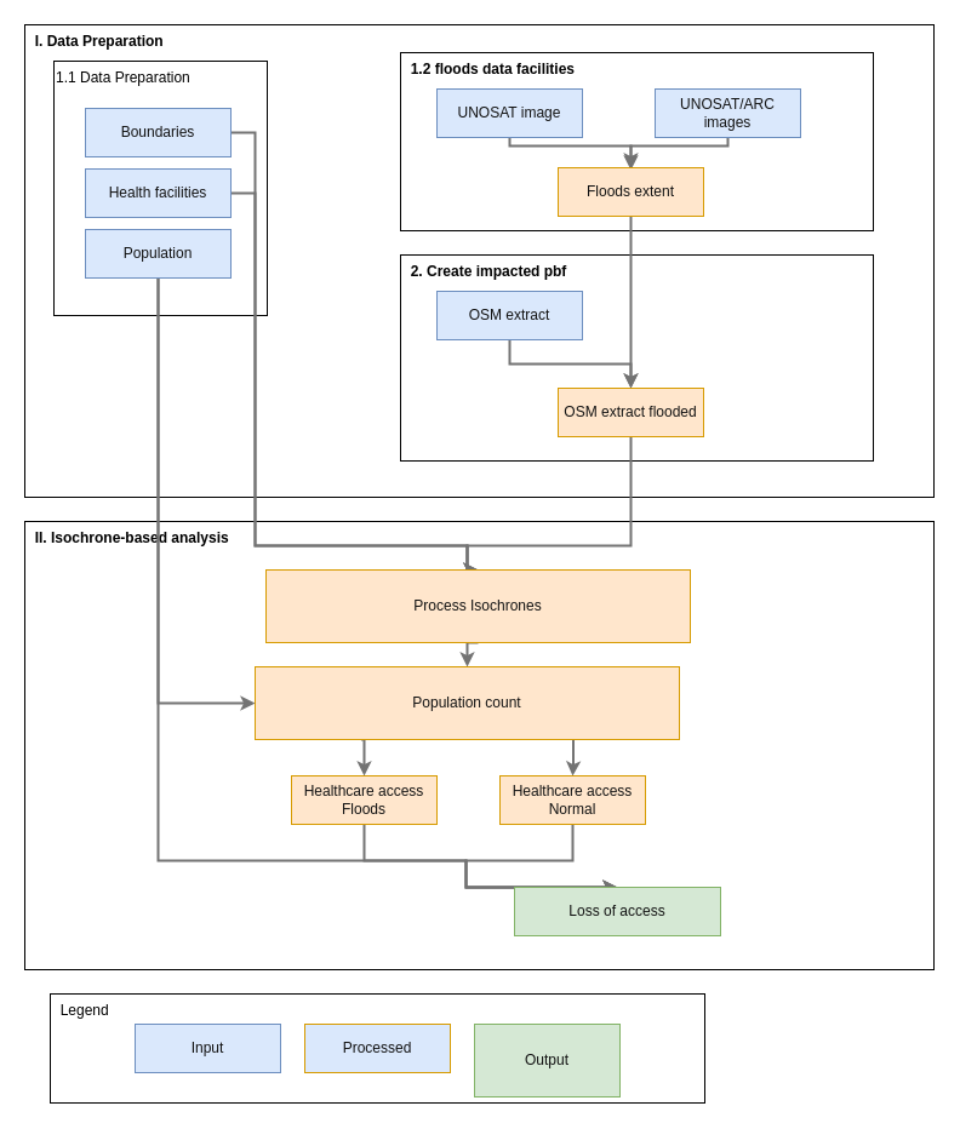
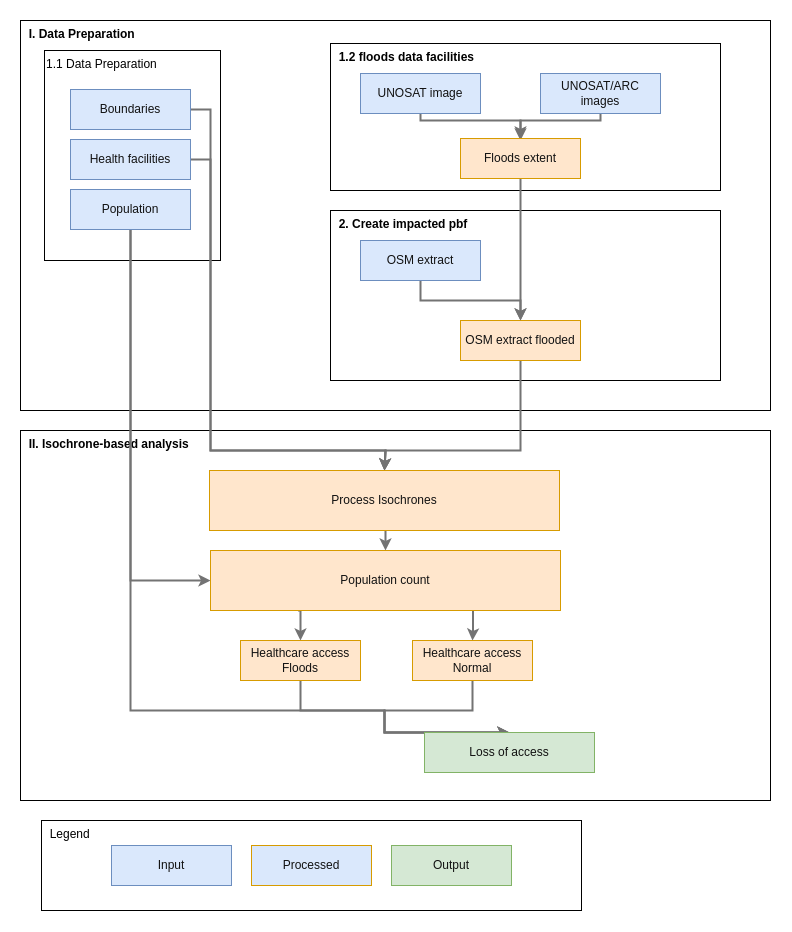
- <mxCell id="25" value="Process Isochrones" style="rounded=0;whiteSpace=wrap;html=1;align=center;verticalAlign=middle;fillColor=#ffe6cc;strokeColor=#d79b00;fontColor=#121212;" parent="1" vertex="1"><mxGeometry x="219" y="470" width="350" height="60" as="geometry" /></mxCell>
+ <mxCell id="25" value="Process Isochrones" style="rounded=0;whiteSpace=wrap;html=1;align=center;verticalAlign=middle;fillColor=#ffe6cc;strokeColor=#d79b00;fontColor=#121212;" parent="1" vertex="1"><mxGeometry x="209" y="470" width="350" height="60" as="geometry" /></mxCell>
- <mxCell id="37" value="Output" style="rounded=0;whiteSpace=wrap;html=1;verticalAlign=middle;align=center;fillColor=#d5e8d4;strokeColor=#82b366;fontColor=#121212;" parent="1" vertex="1"><mxGeometry x="391" y="845" width="120" height="60" as="geometry" /></mxCell>
+ <mxCell id="37" value="Output" style="rounded=0;whiteSpace=wrap;html=1;verticalAlign=middle;align=center;fillColor=#d5e8d4;strokeColor=#82b366;fontColor=#121212;" parent="1" vertex="1"><mxGeometry x="391" y="845" width="120" height="40" as="geometry" /></mxCell>
